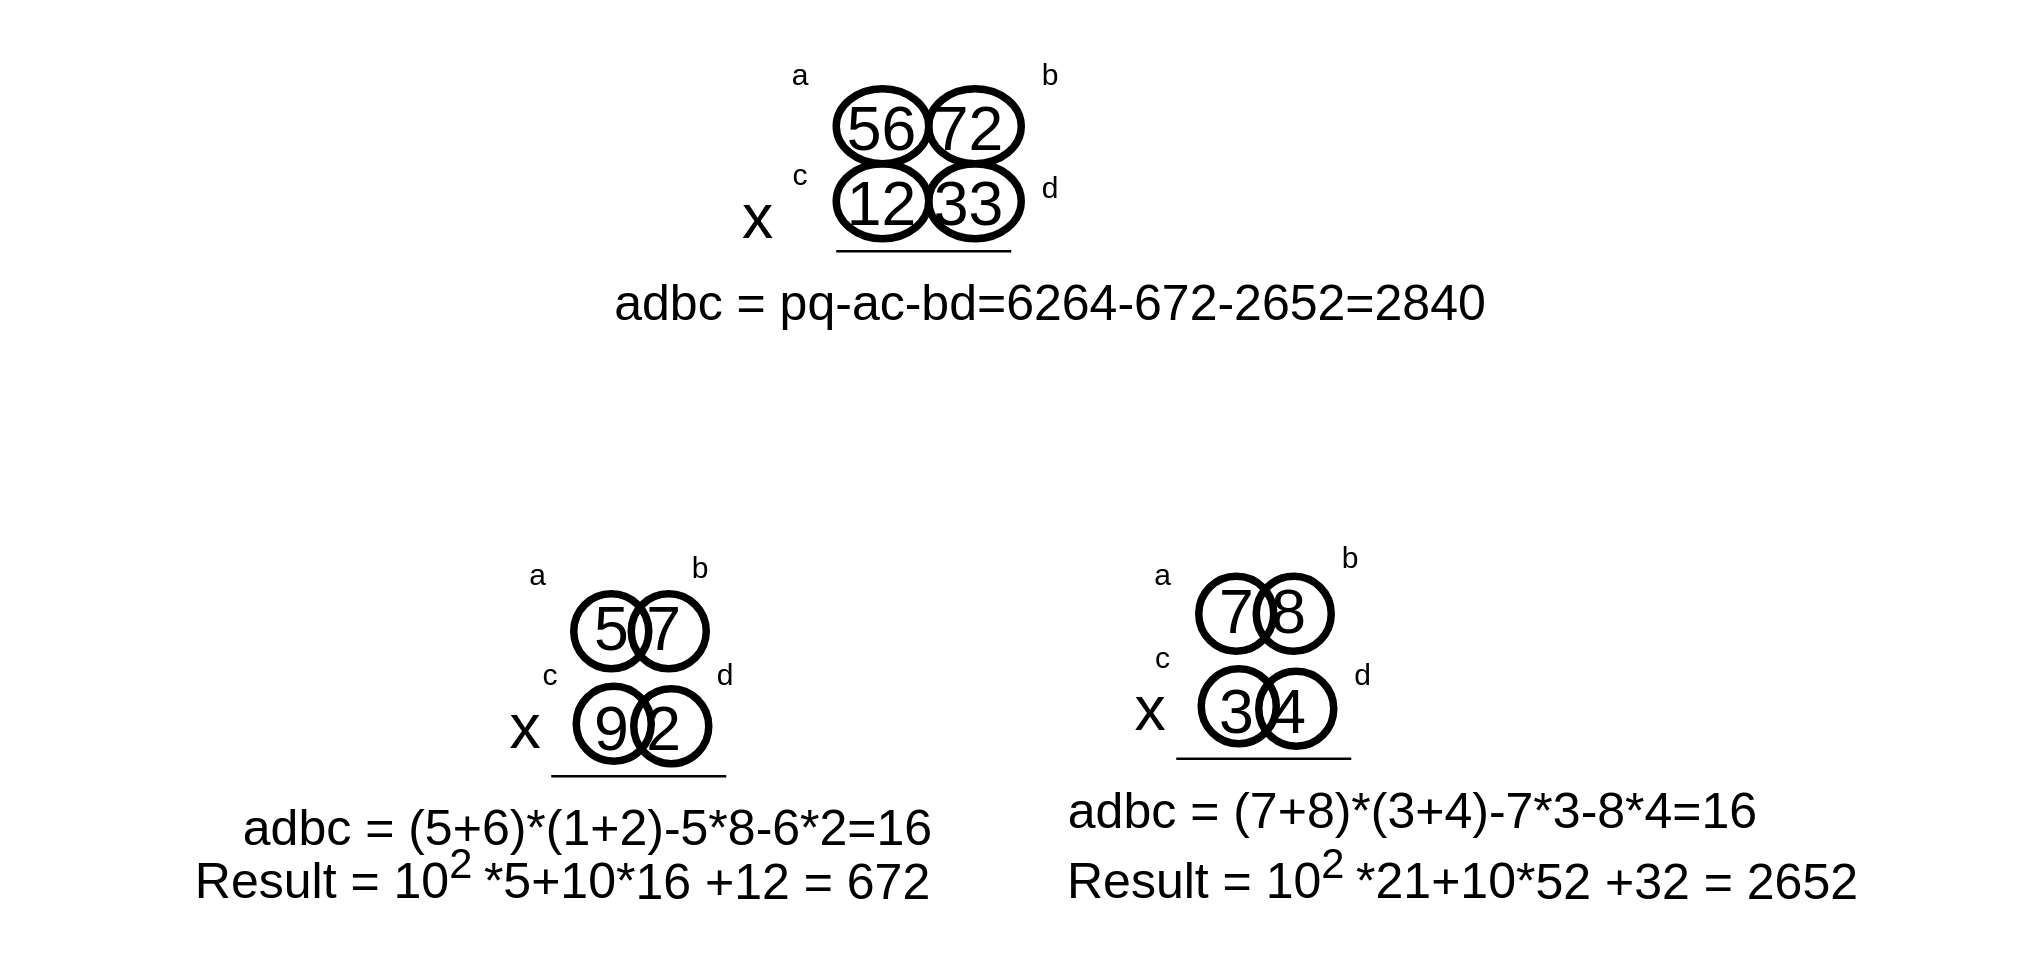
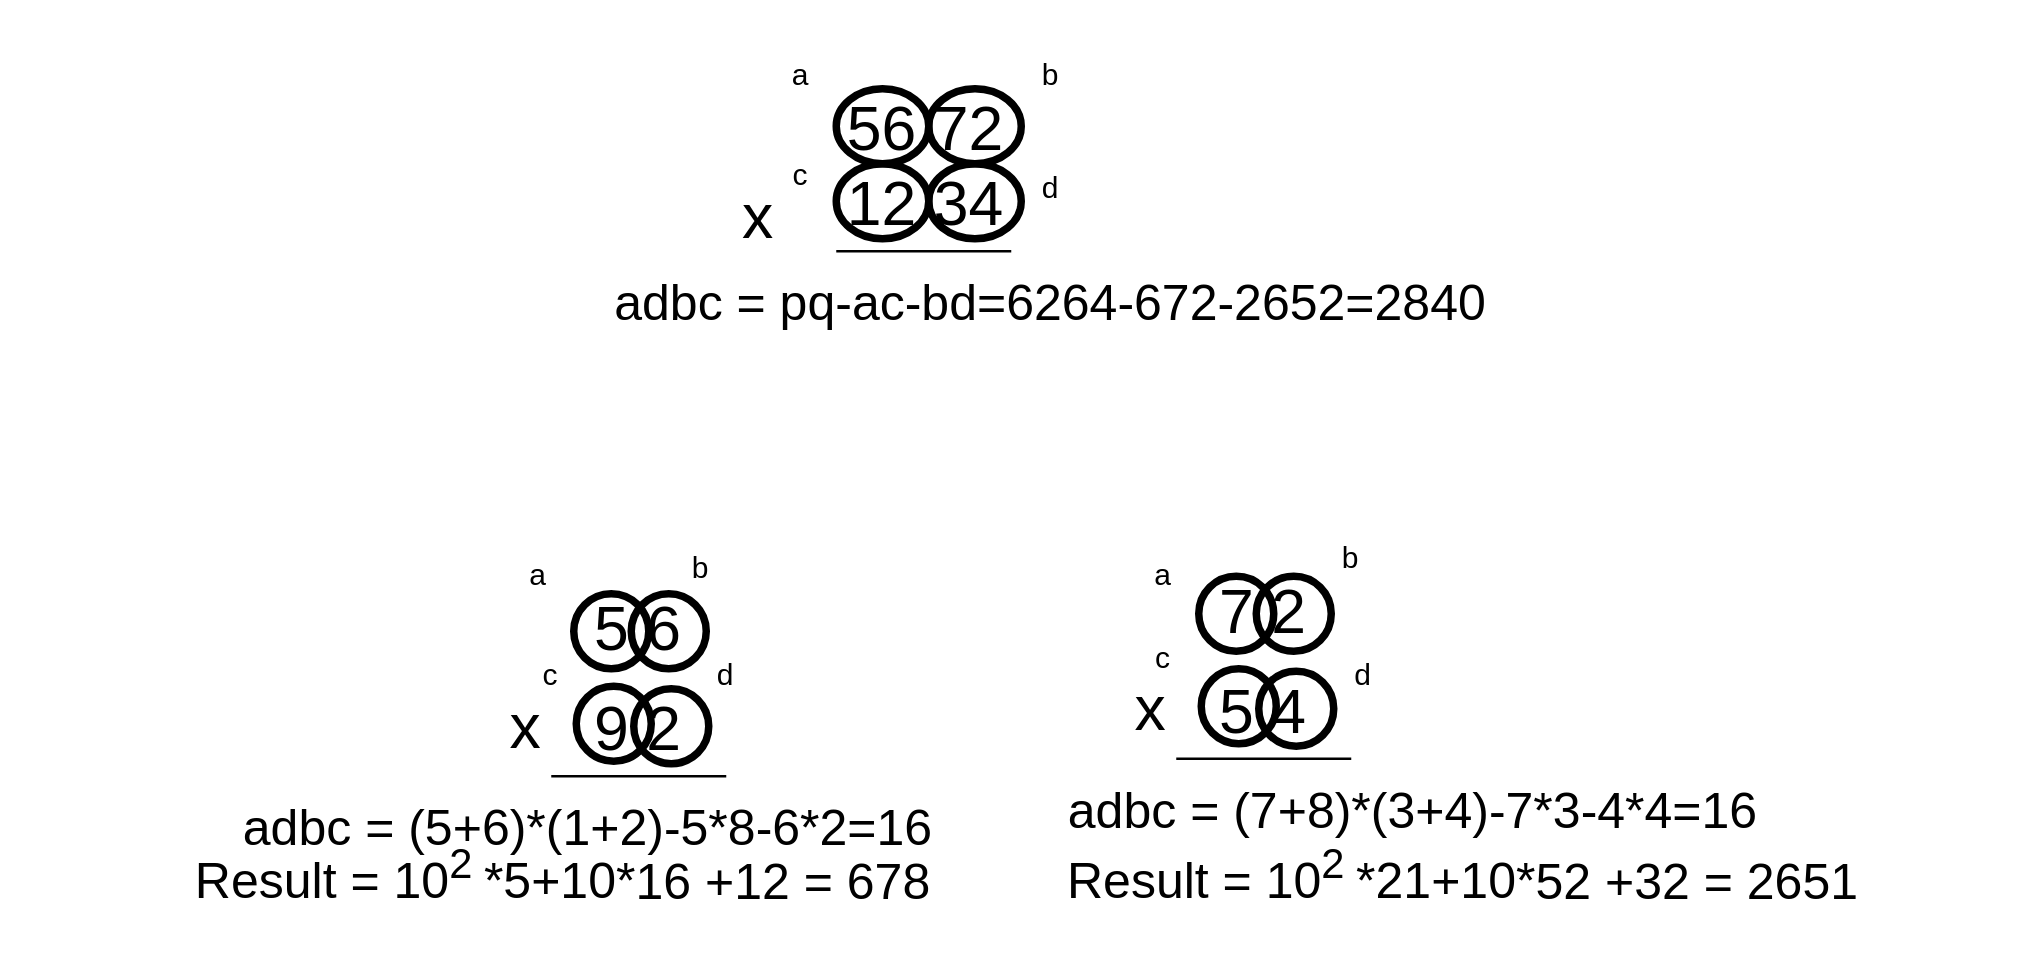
- <mxCell id="31" value="&lt;font style=&quot;font-size: 25px&quot;&gt;12 33 &lt;br&gt;&lt;/font&gt;" style="text;html=1;strokeColor=none;fillColor=none;align=center;verticalAlign=middle;whiteSpace=wrap;rounded=0;strokeWidth=3;" vertex="1" parent="1"><mxGeometry x="310" y="70" width="120" height="20" as="geometry" /></mxCell>
+ <mxCell id="31" value="&lt;font style=&quot;font-size: 25px&quot;&gt;12 34 &lt;br&gt;&lt;/font&gt;" style="text;html=1;strokeColor=none;fillColor=none;align=center;verticalAlign=middle;whiteSpace=wrap;rounded=0;strokeWidth=3;" vertex="1" parent="1"><mxGeometry x="310" y="70" width="120" height="20" as="geometry" /></mxCell>
- <mxCell id="13" value="&lt;font style=&quot;font-size: 25px&quot;&gt;7 8 &lt;br&gt;&lt;/font&gt;" style="text;html=1;strokeColor=none;fillColor=none;align=center;verticalAlign=middle;whiteSpace=wrap;rounded=0;strokeWidth=3;" vertex="1" parent="1"><mxGeometry x="485" y="233" width="40" height="20" as="geometry" /></mxCell>
+ <mxCell id="13" value="&lt;font style=&quot;font-size: 25px&quot;&gt;7 2 &lt;br&gt;&lt;/font&gt;" style="text;html=1;strokeColor=none;fillColor=none;align=center;verticalAlign=middle;whiteSpace=wrap;rounded=0;strokeWidth=3;" vertex="1" parent="1"><mxGeometry x="485" y="233" width="40" height="20" as="geometry" /></mxCell>
- <mxCell id="6" value="&lt;font style=&quot;font-size: 25px&quot;&gt;5 7&lt;/font&gt;" style="text;html=1;strokeColor=none;fillColor=none;align=center;verticalAlign=middle;whiteSpace=wrap;rounded=0;strokeWidth=3;" vertex="1" parent="1"><mxGeometry x="235" y="240" width="40" height="20" as="geometry" /></mxCell>
+ <mxCell id="6" value="&lt;font style=&quot;font-size: 25px&quot;&gt;5 6&lt;/font&gt;" style="text;html=1;strokeColor=none;fillColor=none;align=center;verticalAlign=middle;whiteSpace=wrap;rounded=0;strokeWidth=3;" vertex="1" parent="1"><mxGeometry x="235" y="240" width="40" height="20" as="geometry" /></mxCell>
- <mxCell id="15" value="&lt;font style=&quot;font-size: 25px&quot;&gt;3 4 &lt;br&gt;&lt;/font&gt;" style="text;html=1;strokeColor=none;fillColor=none;align=center;verticalAlign=middle;whiteSpace=wrap;rounded=0;" vertex="1" parent="1"><mxGeometry x="485" y="273" width="40" height="20" as="geometry" /></mxCell>
+ <mxCell id="15" value="&lt;font style=&quot;font-size: 25px&quot;&gt;5 4 &lt;br&gt;&lt;/font&gt;" style="text;html=1;strokeColor=none;fillColor=none;align=center;verticalAlign=middle;whiteSpace=wrap;rounded=0;" vertex="1" parent="1"><mxGeometry x="485" y="273" width="40" height="20" as="geometry" /></mxCell>
- <mxCell id="24" value="&lt;font style=&quot;font-size: 20px&quot;&gt;adbc = (7+8)*(3+4)-7*3-8*4=16&lt;/font&gt;" style="text;html=1;strokeColor=none;fillColor=none;align=center;verticalAlign=middle;whiteSpace=wrap;rounded=0;" vertex="1" parent="1"><mxGeometry x="420" y="313" width="290" height="20" as="geometry" /></mxCell>
+ <mxCell id="24" value="&lt;font style=&quot;font-size: 20px&quot;&gt;adbc = (7+8)*(3+4)-7*3-4*4=16&lt;/font&gt;" style="text;html=1;strokeColor=none;fillColor=none;align=center;verticalAlign=middle;whiteSpace=wrap;rounded=0;" vertex="1" parent="1"><mxGeometry x="420" y="313" width="290" height="20" as="geometry" /></mxCell>
- <mxCell id="18" value="&lt;div style=&quot;font-size: 20px&quot;&gt;&lt;font style=&quot;font-size: 20px&quot;&gt;Result = 10&lt;sup&gt;2 &lt;/sup&gt;*5+10*&lt;/font&gt;&lt;font style=&quot;font-size: 20px&quot;&gt;16 +12 = 672&lt;/font&gt;&lt;/div&gt;" style="text;html=1;strokeColor=none;fillColor=none;align=center;verticalAlign=middle;whiteSpace=wrap;rounded=0;" vertex="1" parent="1"><mxGeometry x="20" y="340" width="410" height="20" as="geometry" /></mxCell>
+ <mxCell id="18" value="&lt;div style=&quot;font-size: 20px&quot;&gt;&lt;font style=&quot;font-size: 20px&quot;&gt;Result = 10&lt;sup&gt;2 &lt;/sup&gt;*5+10*&lt;/font&gt;&lt;font style=&quot;font-size: 20px&quot;&gt;16 +12 = 678&lt;/font&gt;&lt;/div&gt;" style="text;html=1;strokeColor=none;fillColor=none;align=center;verticalAlign=middle;whiteSpace=wrap;rounded=0;" vertex="1" parent="1"><mxGeometry x="20" y="340" width="410" height="20" as="geometry" /></mxCell>
- <mxCell id="25" value="&lt;div style=&quot;font-size: 20px&quot;&gt;&lt;font style=&quot;font-size: 20px&quot;&gt;Result = 10&lt;sup&gt;2 &lt;/sup&gt;*21+10*&lt;/font&gt;&lt;font style=&quot;font-size: 20px&quot;&gt;52 +32 = 2652&lt;/font&gt;&lt;/div&gt;" style="text;html=1;strokeColor=none;fillColor=none;align=center;verticalAlign=middle;whiteSpace=wrap;rounded=0;" vertex="1" parent="1"><mxGeometry x="380" y="340" width="410" height="20" as="geometry" /></mxCell>
+ <mxCell id="25" value="&lt;div style=&quot;font-size: 20px&quot;&gt;&lt;font style=&quot;font-size: 20px&quot;&gt;Result = 10&lt;sup&gt;2 &lt;/sup&gt;*21+10*&lt;/font&gt;&lt;font style=&quot;font-size: 20px&quot;&gt;52 +32 = 2651&lt;/font&gt;&lt;/div&gt;" style="text;html=1;strokeColor=none;fillColor=none;align=center;verticalAlign=middle;whiteSpace=wrap;rounded=0;" vertex="1" parent="1"><mxGeometry x="380" y="340" width="410" height="20" as="geometry" /></mxCell>
